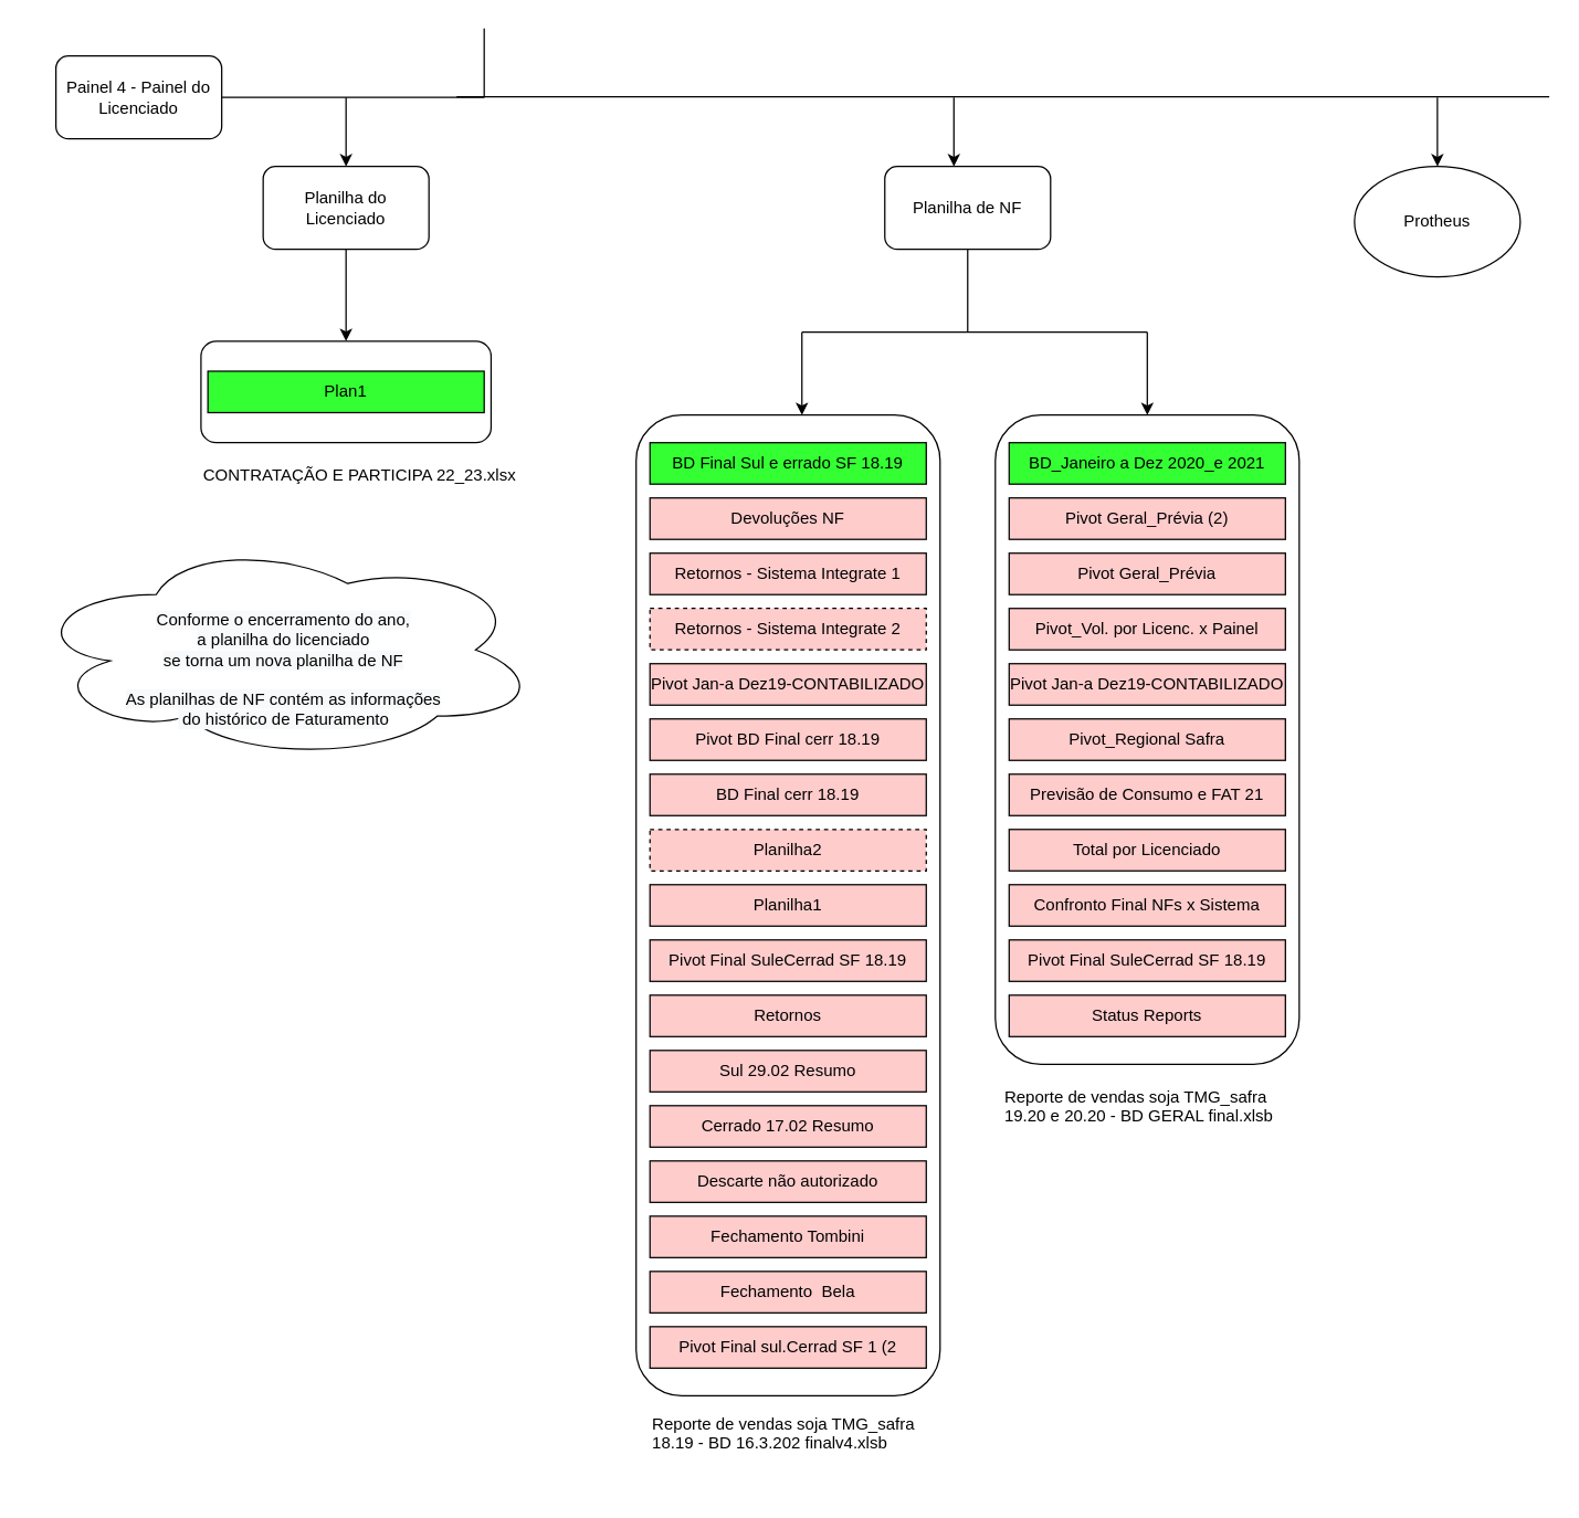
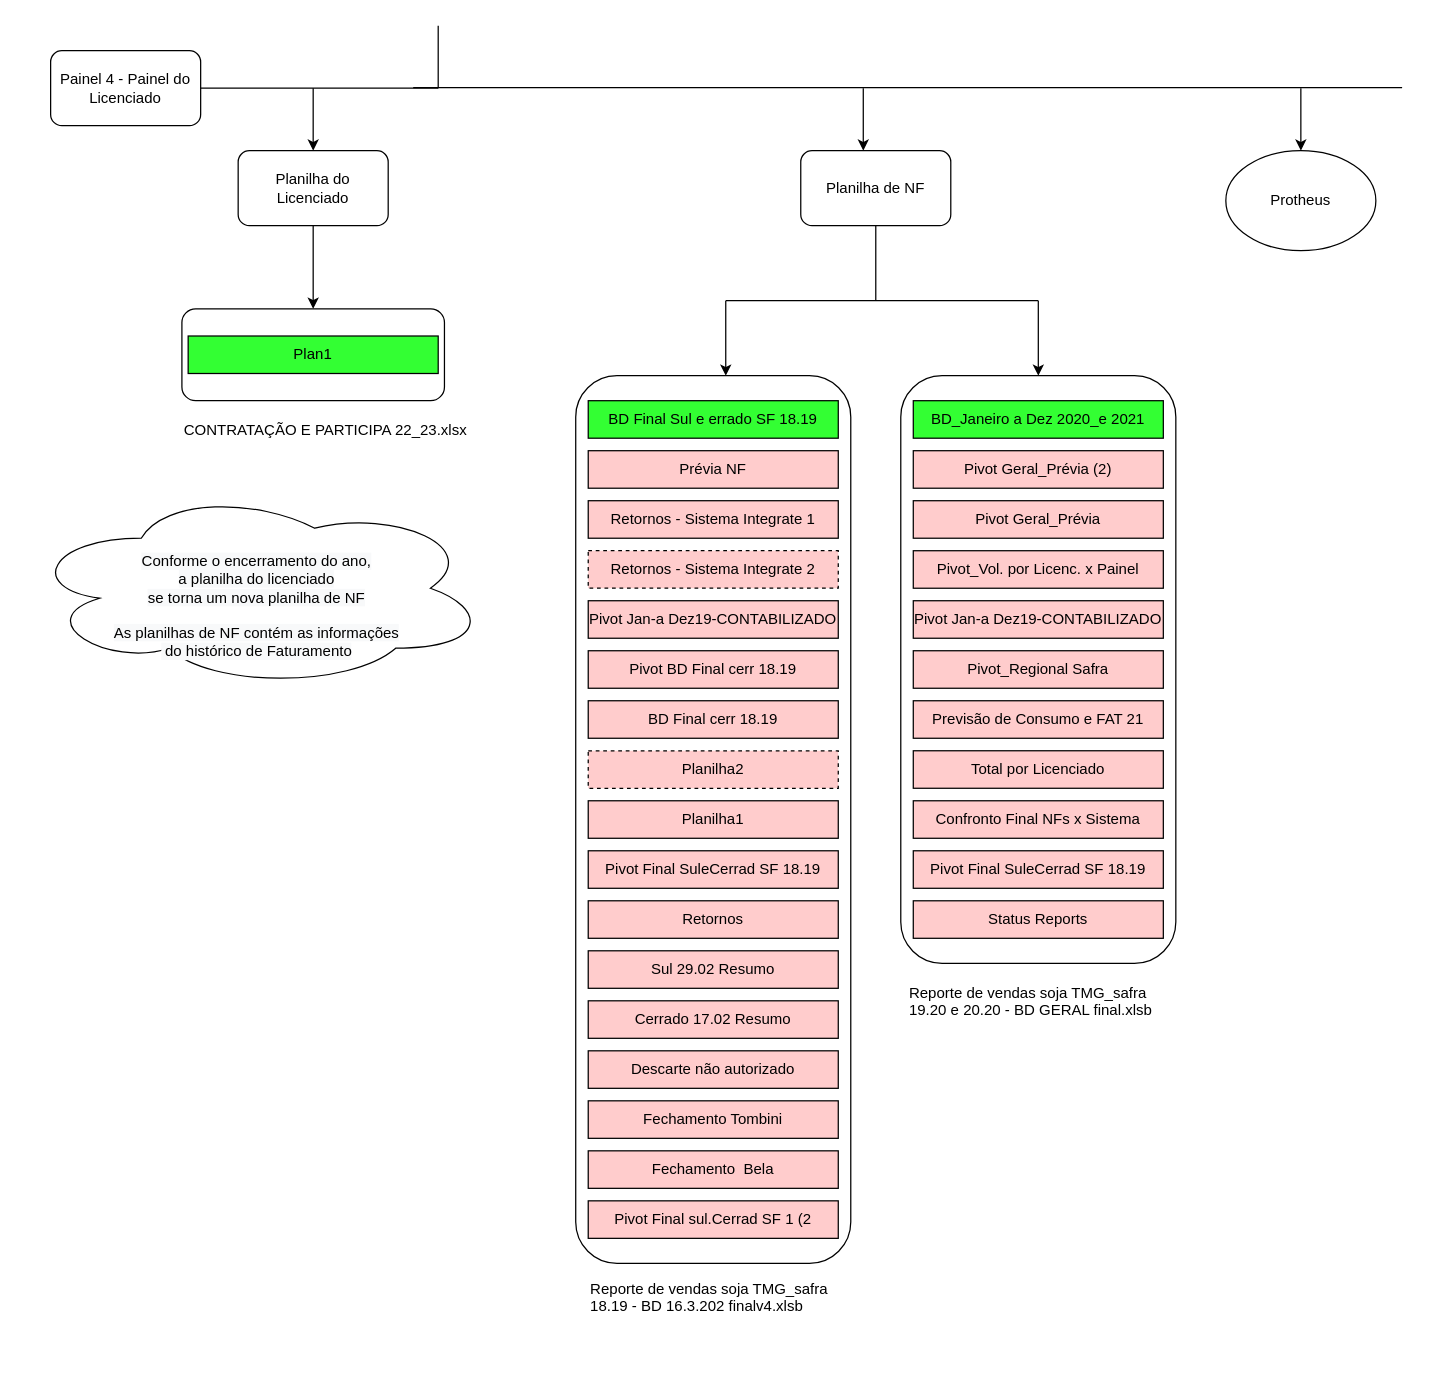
- <mxCell id="5" value="Devoluções NF" style="rounded=0;whiteSpace=wrap;html=1;fillColor=#FFCCCC;" parent="1" vertex="1"><mxGeometry x="470" y="360" width="200" height="30" as="geometry" /></mxCell>
+ <mxCell id="5" value="Prévia NF" style="rounded=0;whiteSpace=wrap;html=1;fillColor=#FFCCCC;" parent="1" vertex="1"><mxGeometry x="470" y="360" width="200" height="30" as="geometry" /></mxCell>
